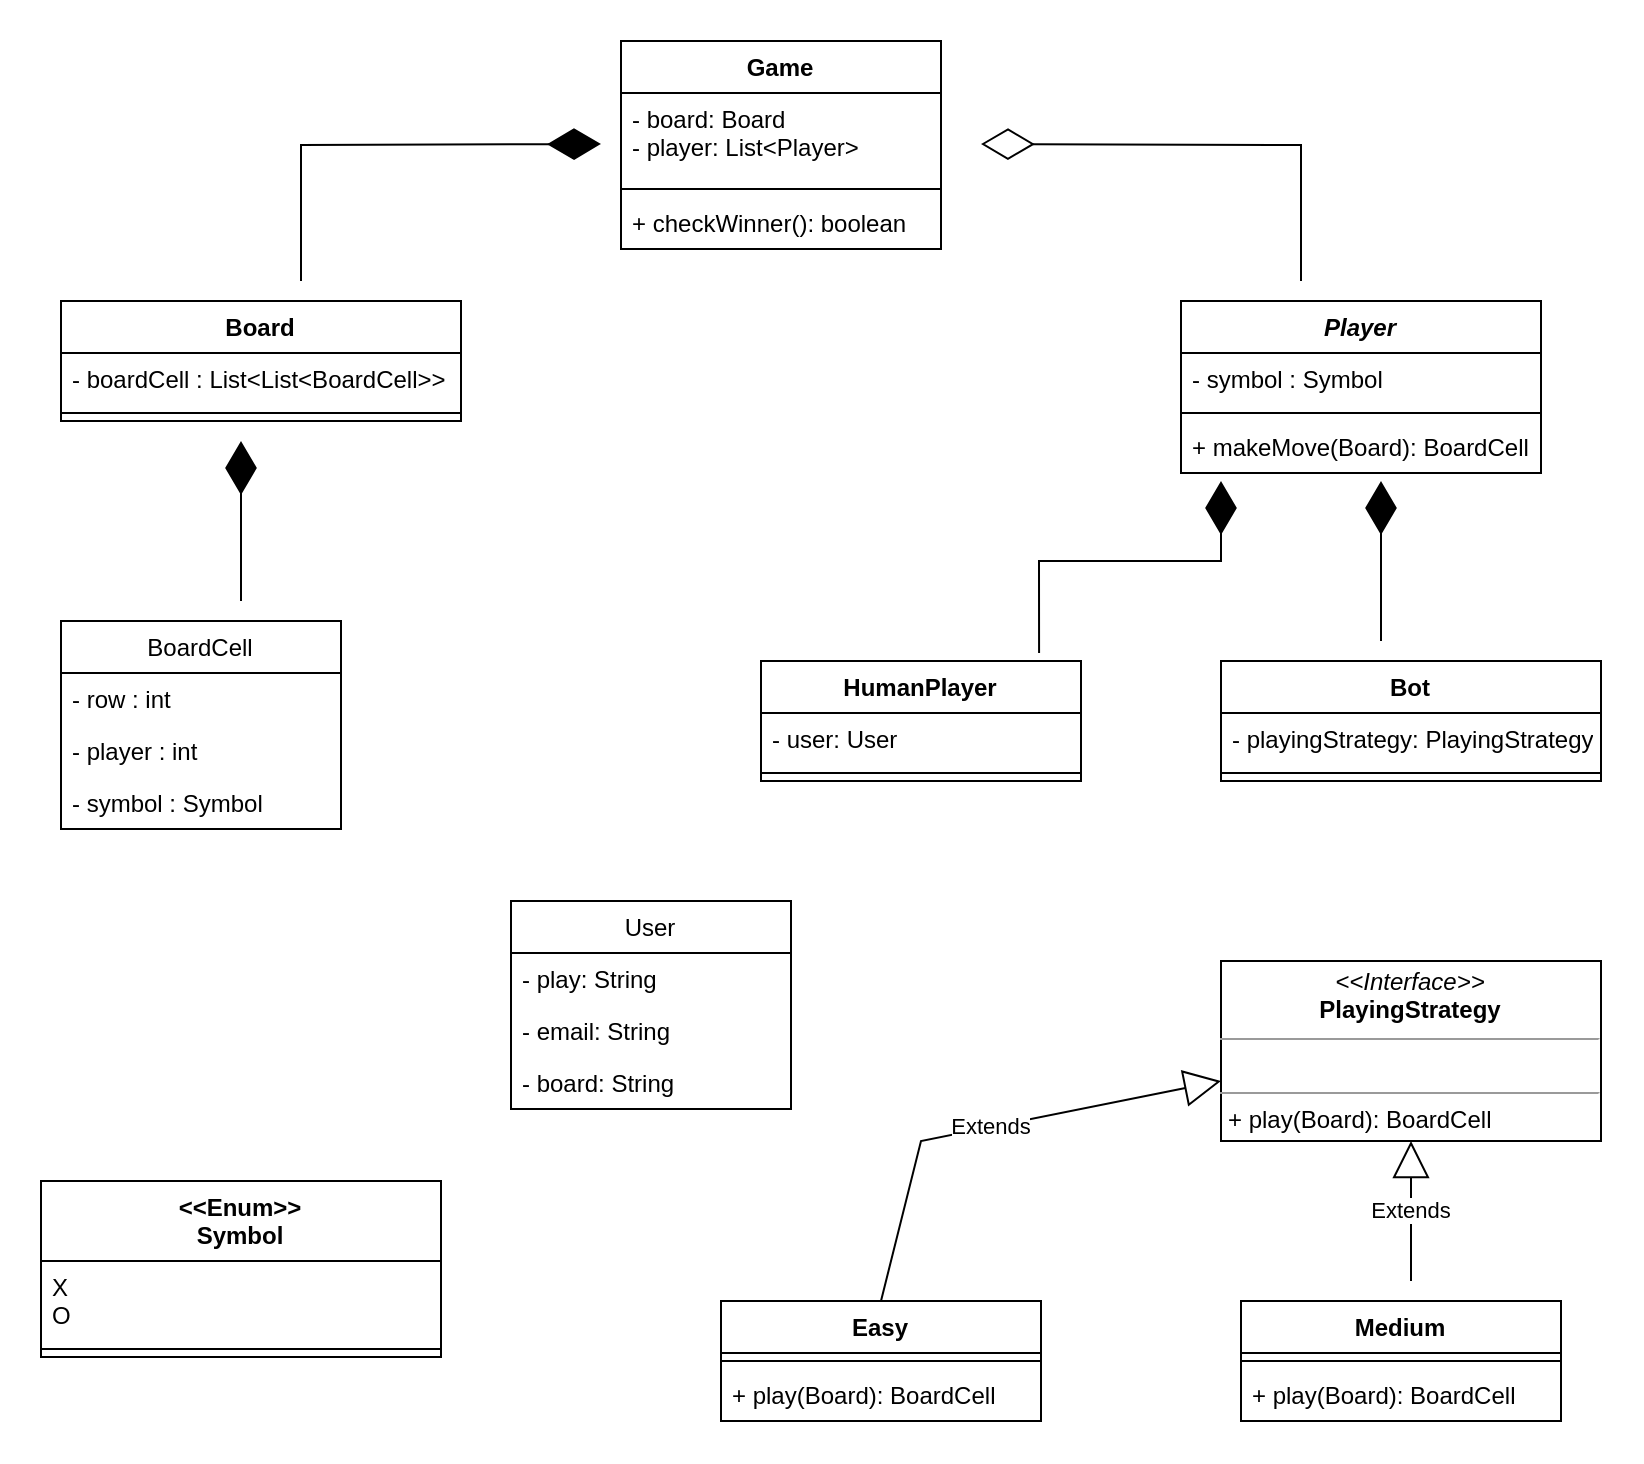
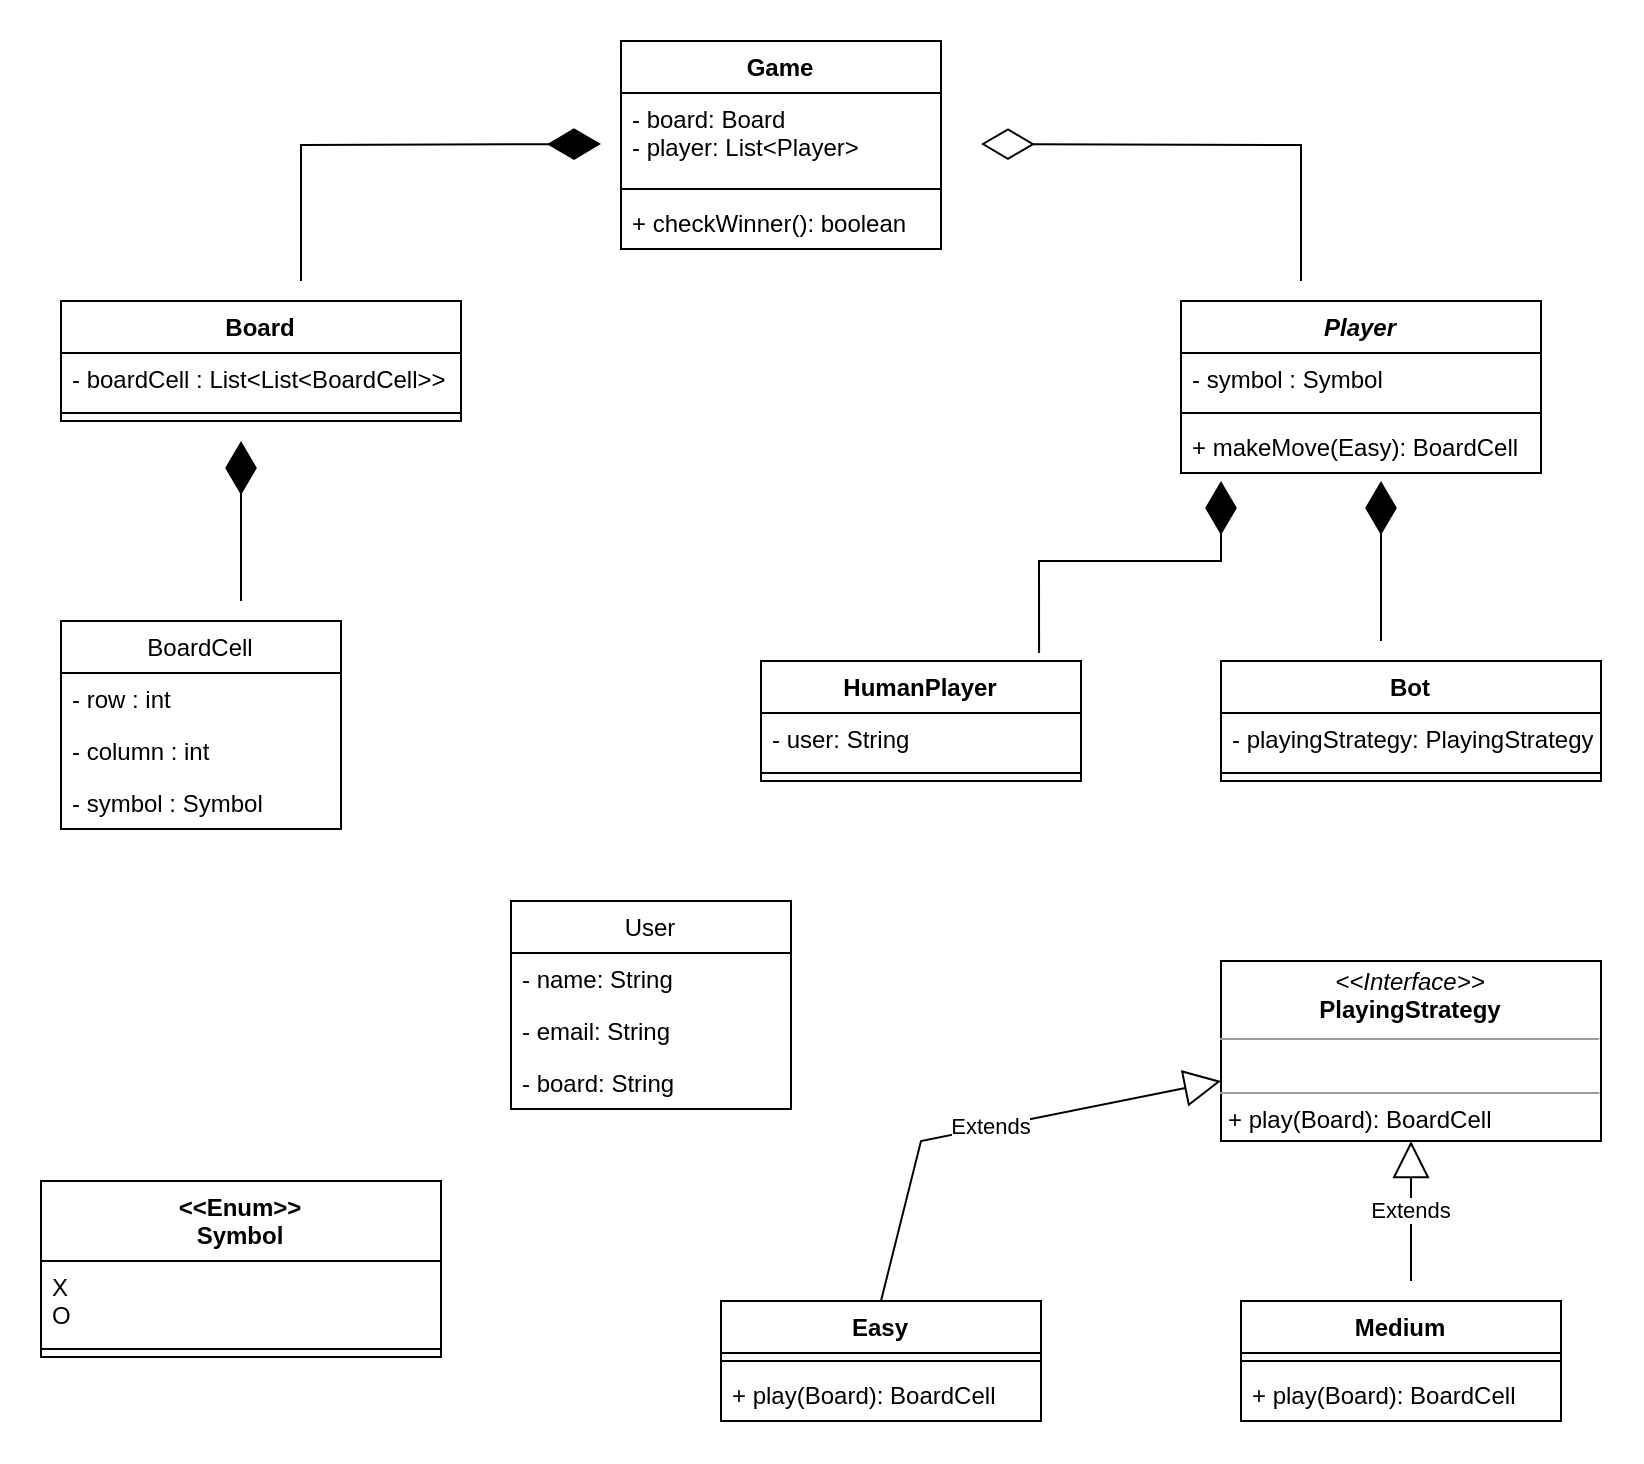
- <mxCell id="12" value="+ makeMove(Board): BoardCell" style="text;strokeColor=none;fillColor=none;align=left;verticalAlign=top;spacingLeft=4;spacingRight=4;overflow=hidden;rotatable=0;points=[[0,0.5],[1,0.5]];portConstraint=eastwest;" vertex="1" parent="9"><mxGeometry y="60" width="180" height="26" as="geometry" /></mxCell>
+ <mxCell id="12" value="+ makeMove(Easy): BoardCell" style="text;strokeColor=none;fillColor=none;align=left;verticalAlign=top;spacingLeft=4;spacingRight=4;overflow=hidden;rotatable=0;points=[[0,0.5],[1,0.5]];portConstraint=eastwest;" vertex="1" parent="9"><mxGeometry y="60" width="180" height="26" as="geometry" /></mxCell>
- <mxCell id="24" value="- user: User" style="text;strokeColor=none;fillColor=none;align=left;verticalAlign=top;spacingLeft=4;spacingRight=4;overflow=hidden;rotatable=0;points=[[0,0.5],[1,0.5]];portConstraint=eastwest;" vertex="1" parent="23"><mxGeometry y="26" width="160" height="26" as="geometry" /></mxCell>
+ <mxCell id="24" value="- user: String" style="text;strokeColor=none;fillColor=none;align=left;verticalAlign=top;spacingLeft=4;spacingRight=4;overflow=hidden;rotatable=0;points=[[0,0.5],[1,0.5]];portConstraint=eastwest;" vertex="1" parent="23"><mxGeometry y="26" width="160" height="26" as="geometry" /></mxCell>
- <mxCell id="17" value="- player : int" style="text;strokeColor=none;fillColor=none;align=left;verticalAlign=top;spacingLeft=4;spacingRight=4;overflow=hidden;rotatable=0;points=[[0,0.5],[1,0.5]];portConstraint=eastwest;" vertex="1" parent="15"><mxGeometry y="52" width="140" height="26" as="geometry" /></mxCell>
+ <mxCell id="17" value="- column : int" style="text;strokeColor=none;fillColor=none;align=left;verticalAlign=top;spacingLeft=4;spacingRight=4;overflow=hidden;rotatable=0;points=[[0,0.5],[1,0.5]];portConstraint=eastwest;" vertex="1" parent="15"><mxGeometry y="52" width="140" height="26" as="geometry" /></mxCell>
- <mxCell id="29" value="- play: String" style="text;strokeColor=none;fillColor=none;align=left;verticalAlign=top;spacingLeft=4;spacingRight=4;overflow=hidden;rotatable=0;points=[[0,0.5],[1,0.5]];portConstraint=eastwest;" vertex="1" parent="28"><mxGeometry y="26" width="140" height="26" as="geometry" /></mxCell>
+ <mxCell id="29" value="- name: String" style="text;strokeColor=none;fillColor=none;align=left;verticalAlign=top;spacingLeft=4;spacingRight=4;overflow=hidden;rotatable=0;points=[[0,0.5],[1,0.5]];portConstraint=eastwest;" vertex="1" parent="28"><mxGeometry y="26" width="140" height="26" as="geometry" /></mxCell>
